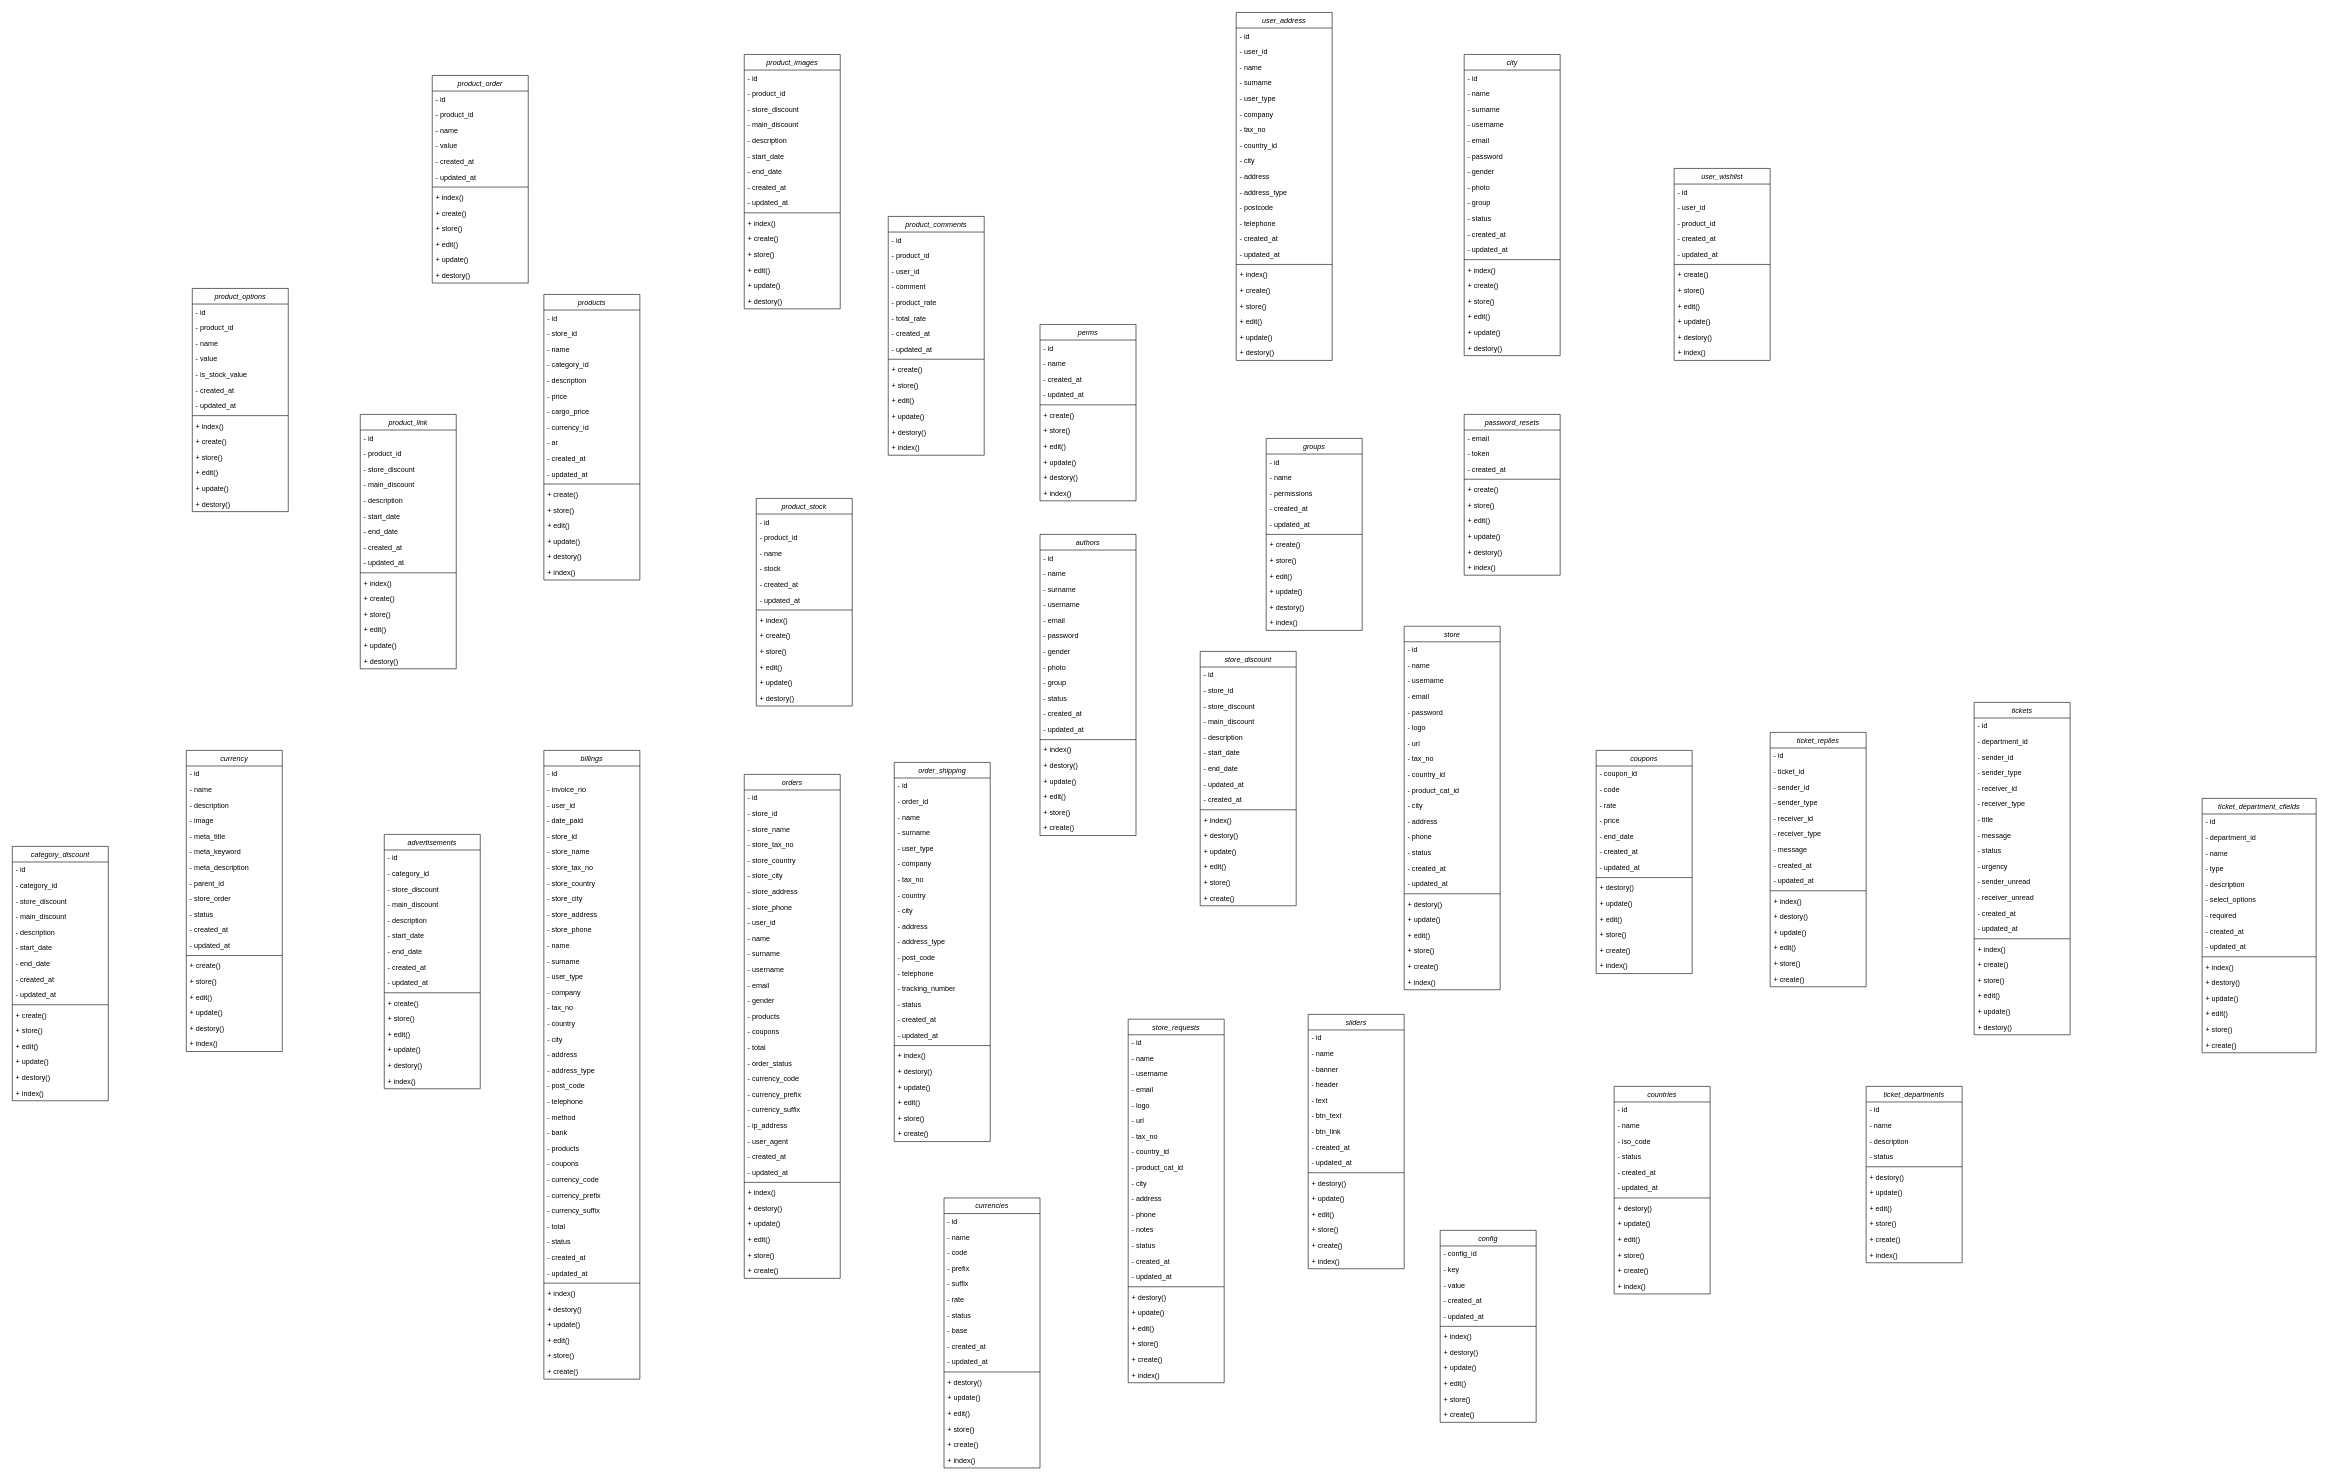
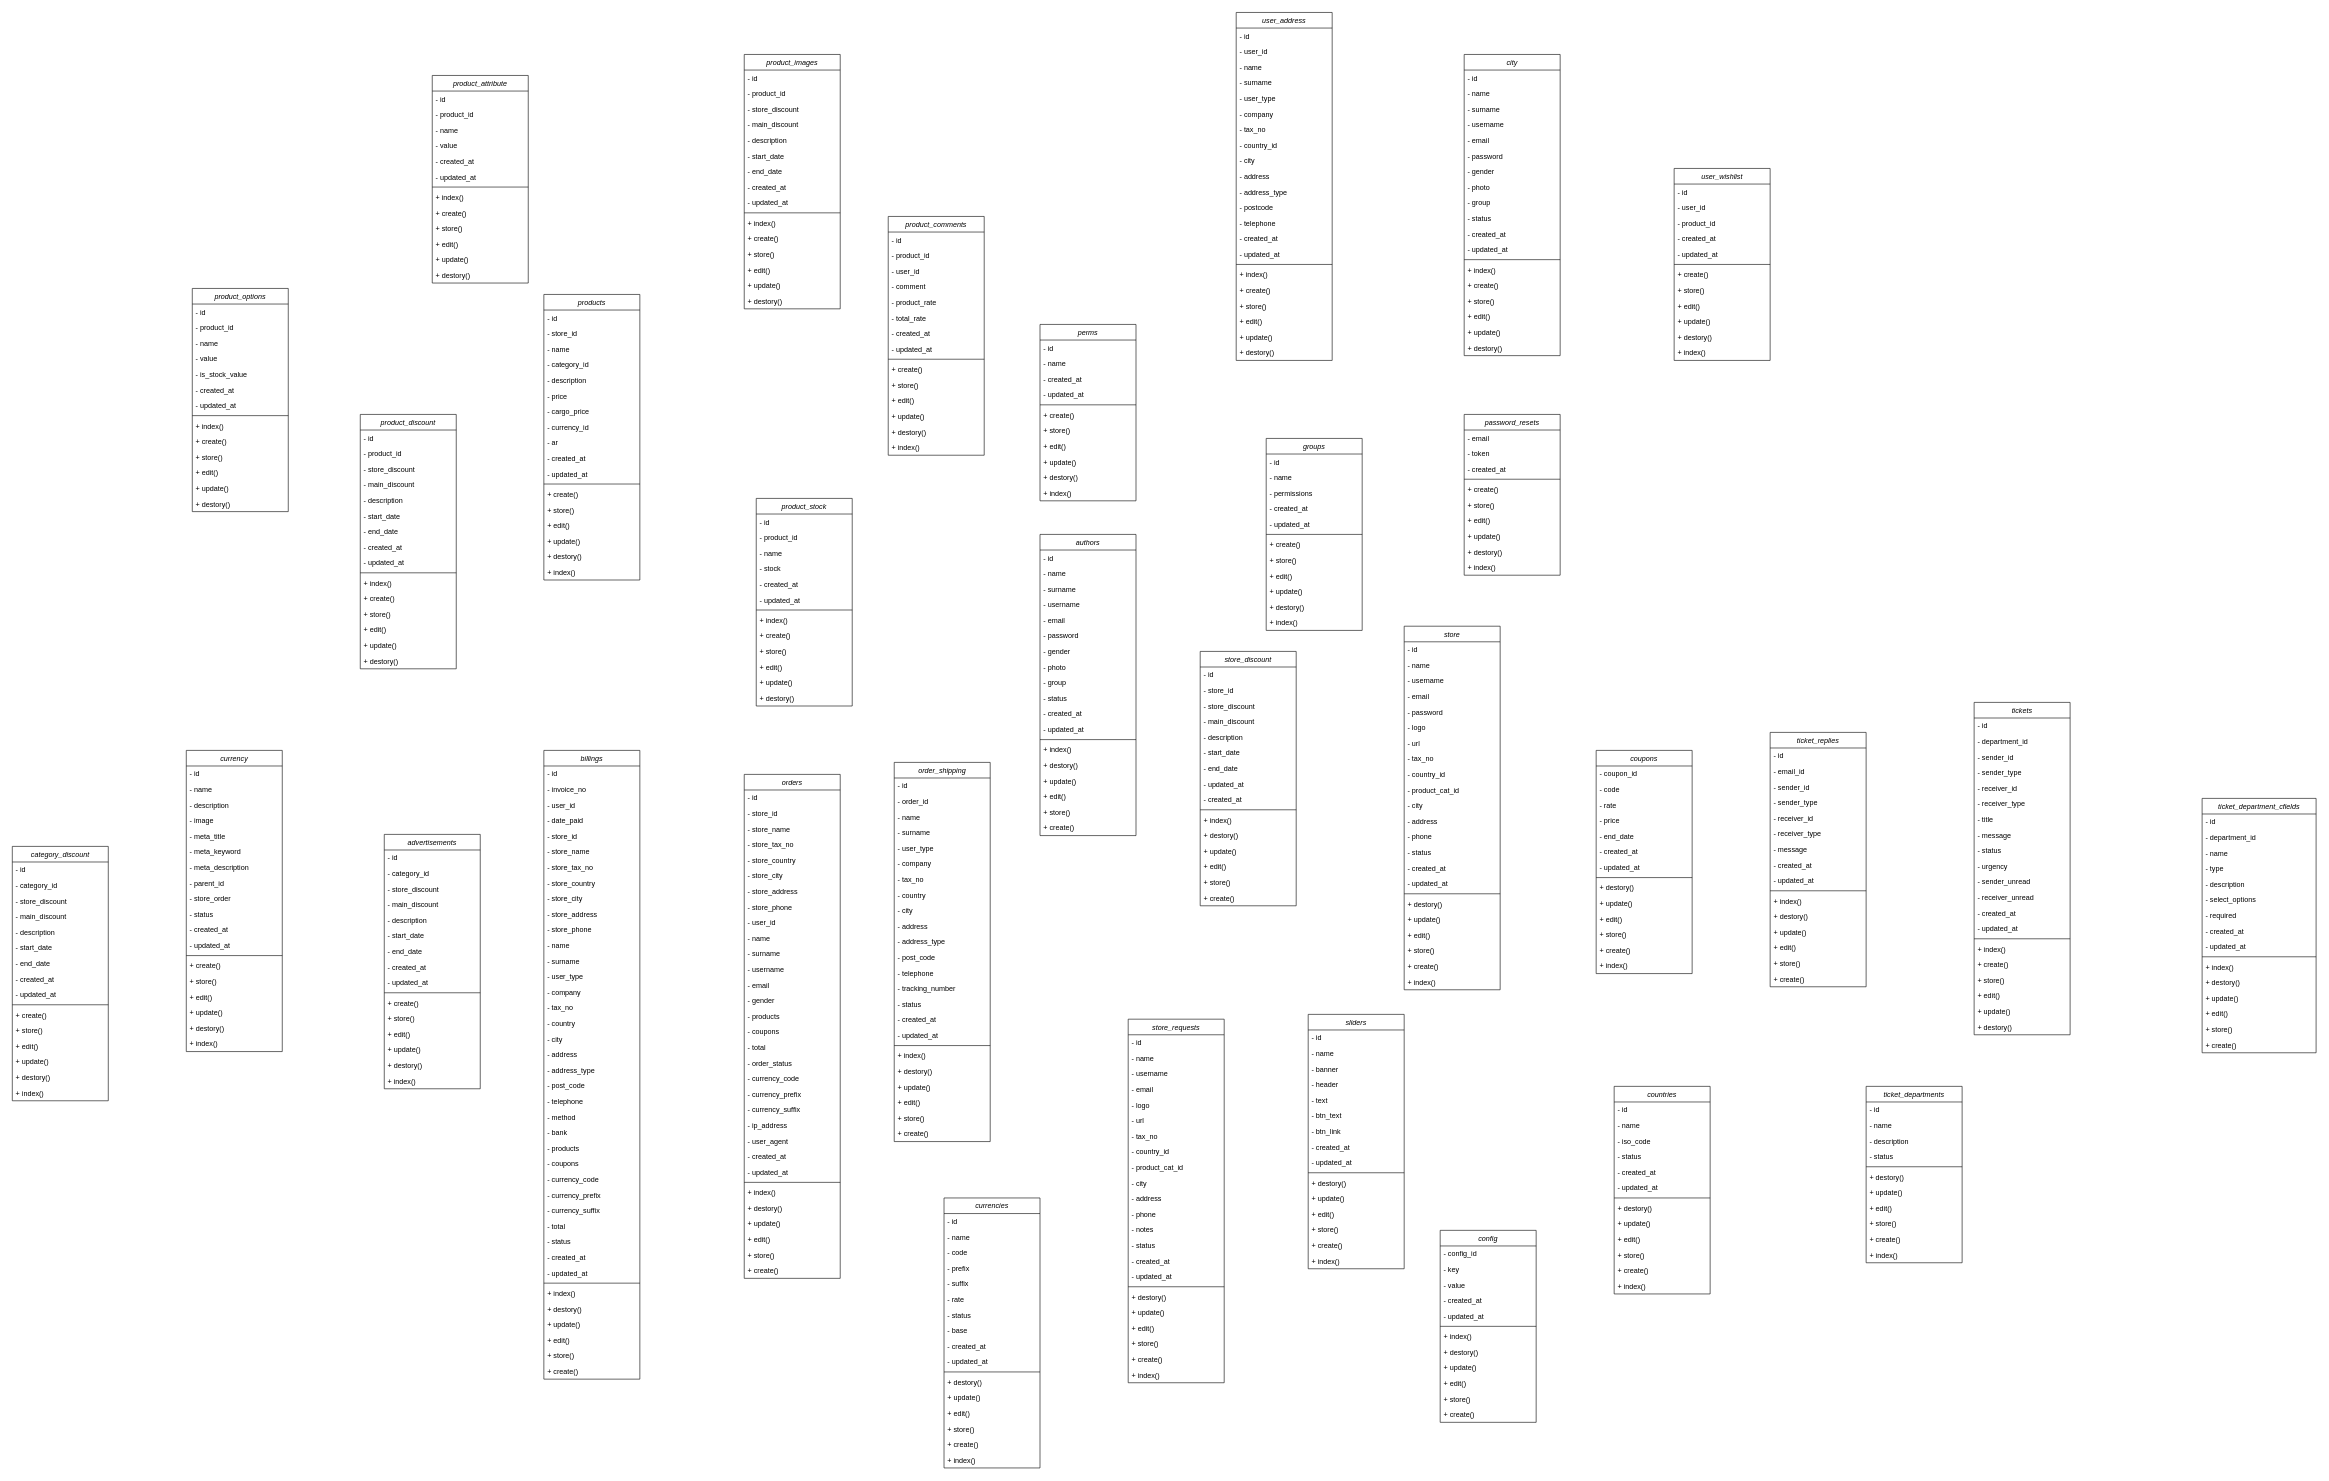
- <mxCell id="77" value="product_order" style="swimlane;fontStyle=2;align=center;verticalAlign=top;childLayout=stackLayout;horizontal=1;startSize=26;horizontalStack=0;resizeParent=1;resizeLast=0;collapsible=1;marginBottom=0;rounded=0;shadow=0;strokeWidth=1;" parent="1" vertex="1"><mxGeometry x="720" y="125" width="160" height="346" as="geometry"><mxRectangle x="230" y="140" width="160" height="26" as="alternateBounds" /></mxGeometry></mxCell>
+ <mxCell id="77" value="product_attribute" style="swimlane;fontStyle=2;align=center;verticalAlign=top;childLayout=stackLayout;horizontal=1;startSize=26;horizontalStack=0;resizeParent=1;resizeLast=0;collapsible=1;marginBottom=0;rounded=0;shadow=0;strokeWidth=1;" parent="1" vertex="1"><mxGeometry x="720" y="125" width="160" height="346" as="geometry"><mxRectangle x="230" y="140" width="160" height="26" as="alternateBounds" /></mxGeometry></mxCell>
- <mxCell id="107" value="product_link" style="swimlane;fontStyle=2;align=center;verticalAlign=top;childLayout=stackLayout;horizontal=1;startSize=26;horizontalStack=0;resizeParent=1;resizeLast=0;collapsible=1;marginBottom=0;rounded=0;shadow=0;strokeWidth=1;" parent="1" vertex="1"><mxGeometry x="600" y="690" width="160" height="424" as="geometry"><mxRectangle x="230" y="140" width="160" height="26" as="alternateBounds" /></mxGeometry></mxCell>
+ <mxCell id="107" value="product_discount" style="swimlane;fontStyle=2;align=center;verticalAlign=top;childLayout=stackLayout;horizontal=1;startSize=26;horizontalStack=0;resizeParent=1;resizeLast=0;collapsible=1;marginBottom=0;rounded=0;shadow=0;strokeWidth=1;" parent="1" vertex="1"><mxGeometry x="600" y="690" width="160" height="424" as="geometry"><mxRectangle x="230" y="140" width="160" height="26" as="alternateBounds" /></mxGeometry></mxCell>
- <mxCell id="264" value="- ticket_id" style="text;align=left;verticalAlign=top;spacingLeft=4;spacingRight=4;overflow=hidden;rotatable=0;points=[[0,0.5],[1,0.5]];portConstraint=eastwest;" parent="262" vertex="1"><mxGeometry y="52" width="160" height="26" as="geometry" /></mxCell>
+ <mxCell id="264" value="- email_id" style="text;align=left;verticalAlign=top;spacingLeft=4;spacingRight=4;overflow=hidden;rotatable=0;points=[[0,0.5],[1,0.5]];portConstraint=eastwest;" parent="262" vertex="1"><mxGeometry y="52" width="160" height="26" as="geometry" /></mxCell>
